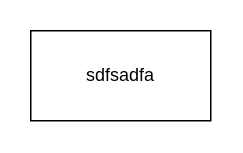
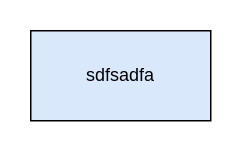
- <mxCell id="2" value="sdfsadfa" style="rounded=0;whiteSpace=wrap;html=1;" vertex="1" parent="1"><mxGeometry x="20" y="20" width="120" height="60" as="geometry" /></mxCell>
+ <mxCell id="2" value="sdfsadfa" style="rounded=0;whiteSpace=wrap;html=1;fillColor=#dae8fc;" vertex="1" parent="1"><mxGeometry x="20" y="20" width="120" height="60" as="geometry" /></mxCell>
